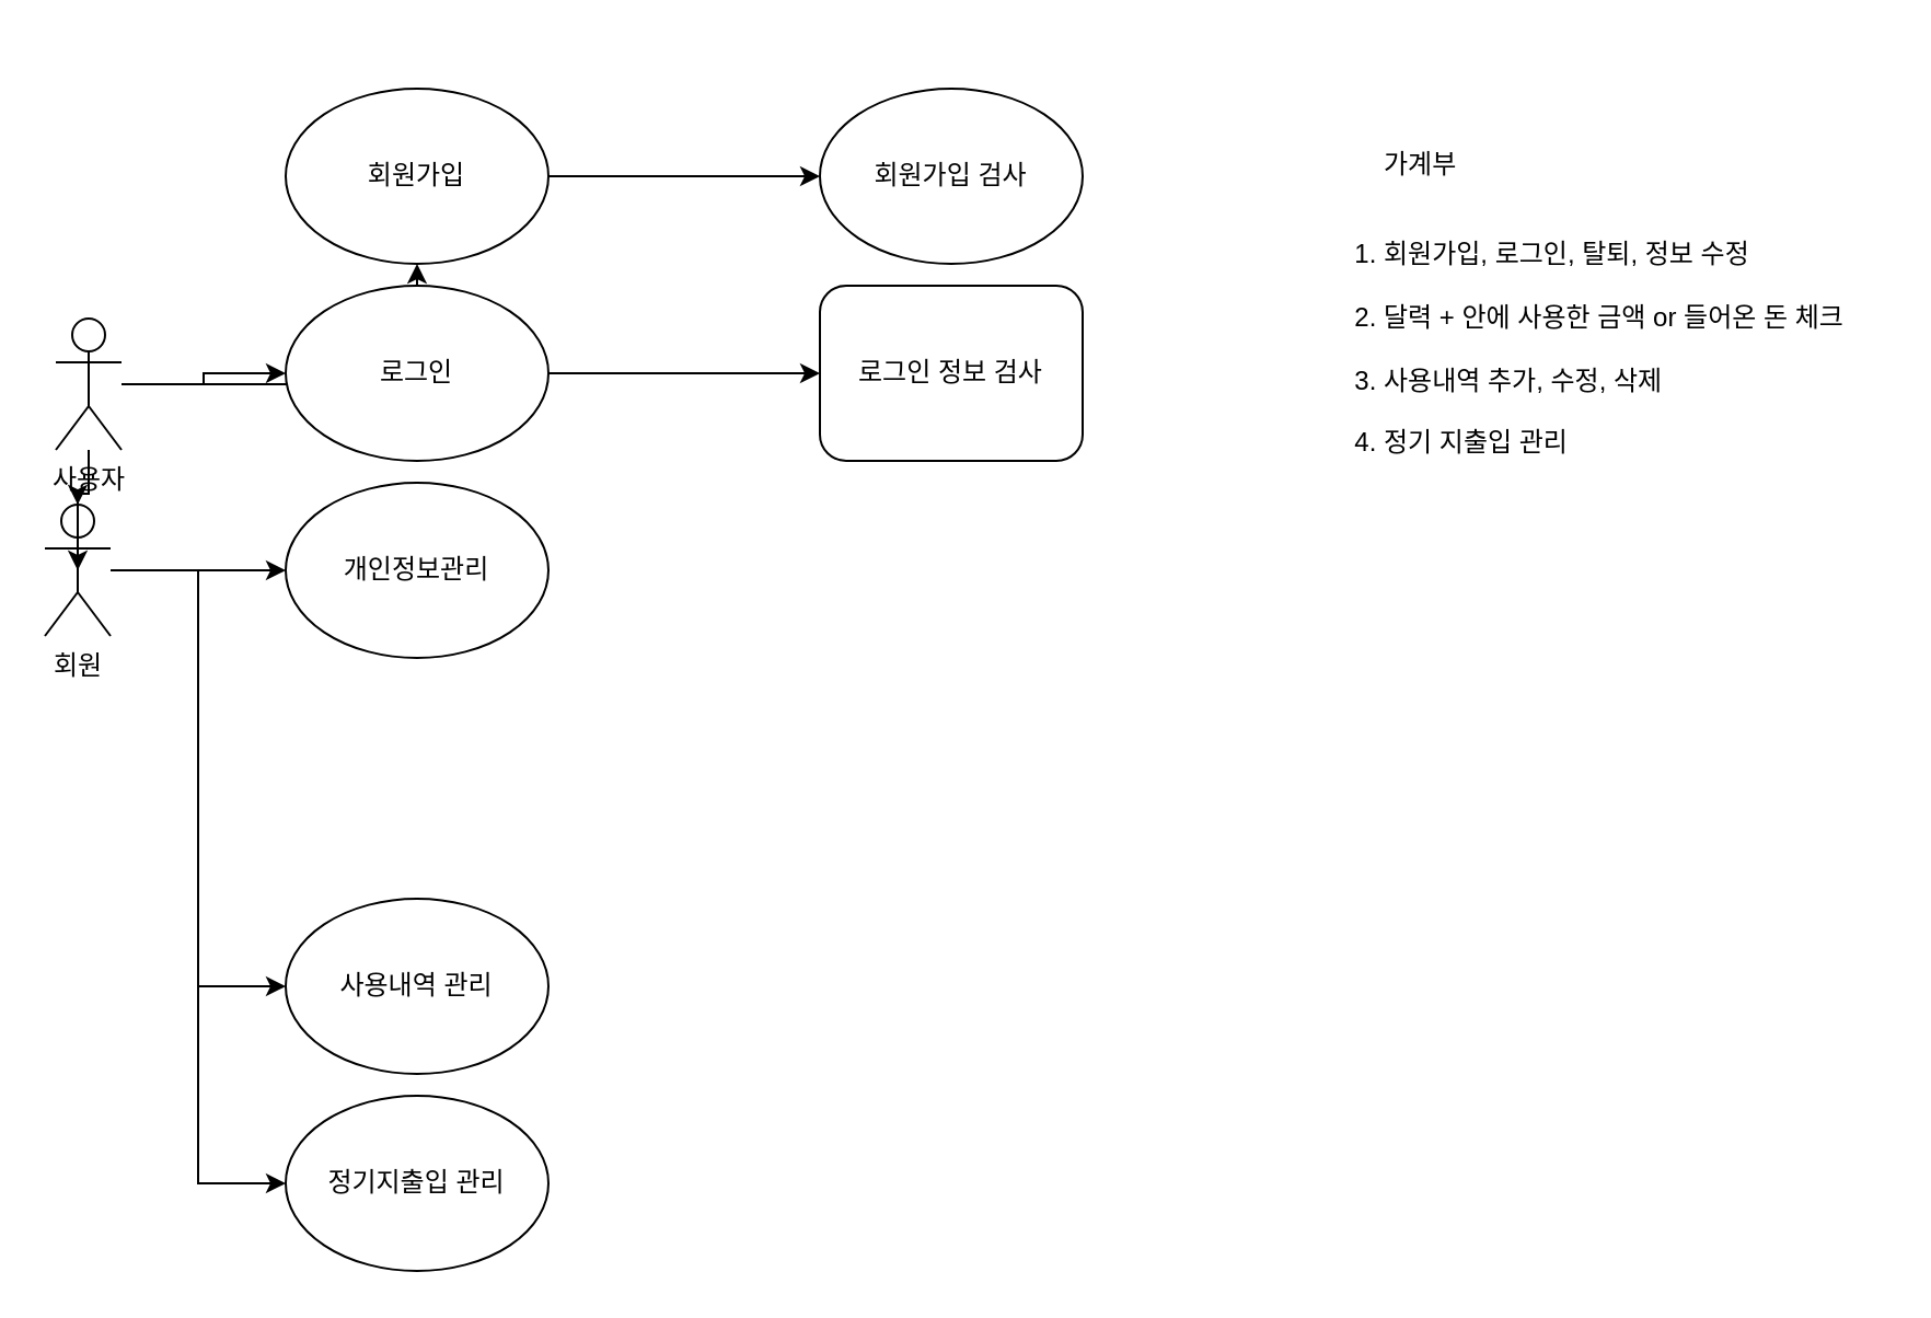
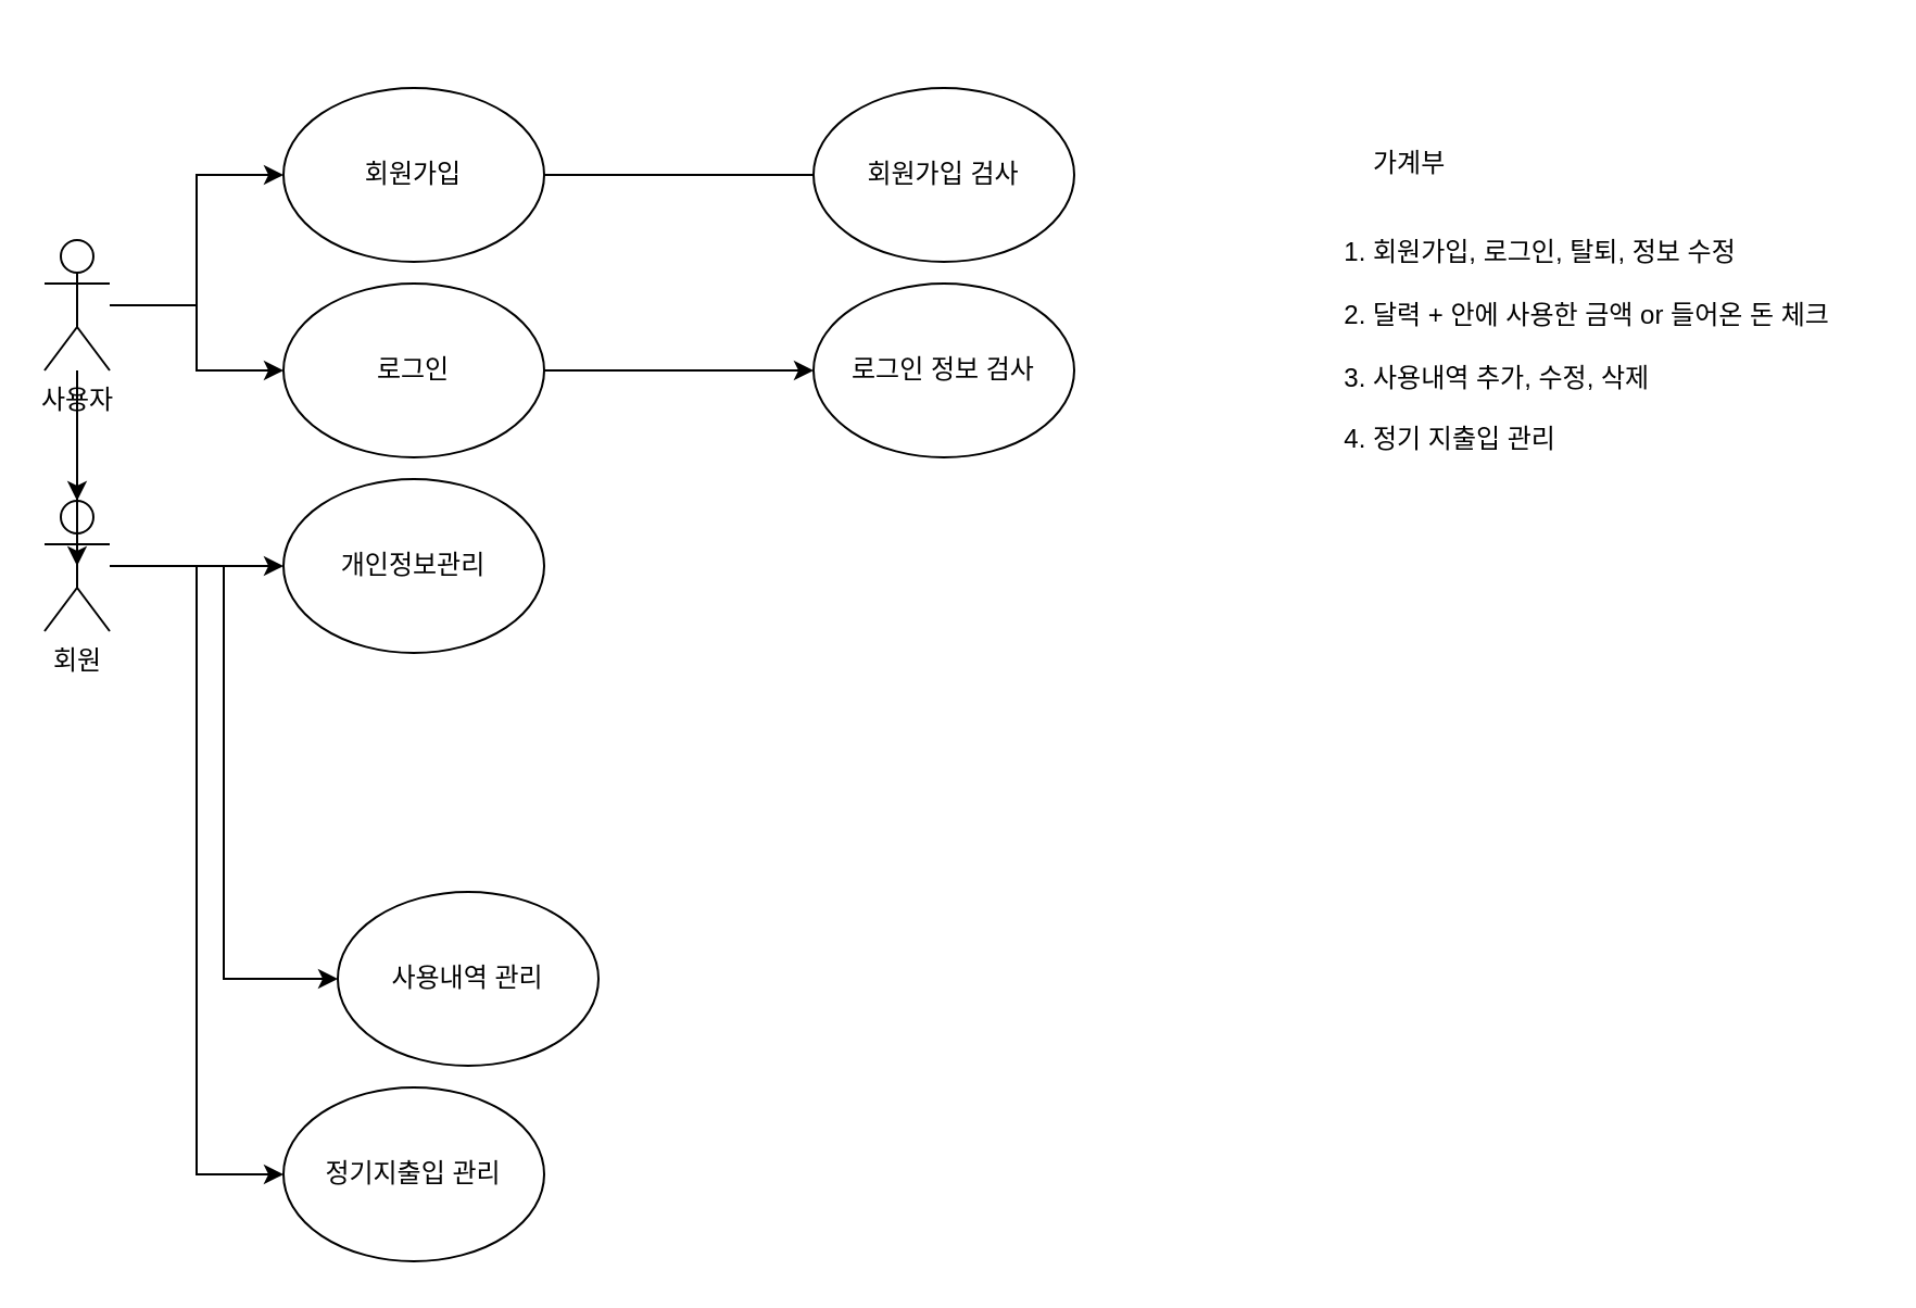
- <mxCell id="6" style="edgeStyle=orthogonalEdgeStyle;rounded=0;orthogonalLoop=1;jettySize=auto;html=1;entryX=0;entryY=0.5;entryDx=0;entryDy=0;" edge="1" parent="1" source="7" target="19"><mxGeometry relative="1" as="geometry" /></mxCell>
+ <mxCell id="6" style="edgeStyle=orthogonalEdgeStyle;rounded=0;orthogonalLoop=1;jettySize=auto;html=1;entryX=0;entryY=0.5;entryDx=0;entryDy=0;endArrow=none;" edge="1" parent="1" source="7" target="19"><mxGeometry relative="1" as="geometry" /></mxCell>
- <mxCell id="20" value="로그인 정보 검사" style="whiteSpace=wrap;html=1;rounded=1;" vertex="1" parent="1"><mxGeometry x="374" y="130" width="120" height="80" as="geometry" /></mxCell>
+ <mxCell id="20" value="로그인 정보 검사" style="ellipse;whiteSpace=wrap;html=1;" vertex="1" parent="1"><mxGeometry x="374" y="130" width="120" height="80" as="geometry" /></mxCell>
- <mxCell id="5" value="사용자" style="shape=umlActor;verticalLabelPosition=bottom;verticalAlign=top;html=1;outlineConnect=0;" vertex="1" parent="1"><mxGeometry x="25" y="145" width="30" height="60" as="geometry" /></mxCell>
+ <mxCell id="5" value="사용자" style="shape=umlActor;verticalLabelPosition=bottom;verticalAlign=top;html=1;outlineConnect=0;" vertex="1" parent="1"><mxGeometry x="20" y="110" width="30" height="60" as="geometry" /></mxCell>
- <mxCell id="10" value="사용내역 관리" style="ellipse;whiteSpace=wrap;html=1;" vertex="1" parent="1"><mxGeometry x="130" y="410" width="120" height="80" as="geometry" /></mxCell>
+ <mxCell id="10" value="사용내역 관리" style="ellipse;whiteSpace=wrap;html=1;" vertex="1" parent="1"><mxGeometry x="155" y="410" width="120" height="80" as="geometry" /></mxCell>
